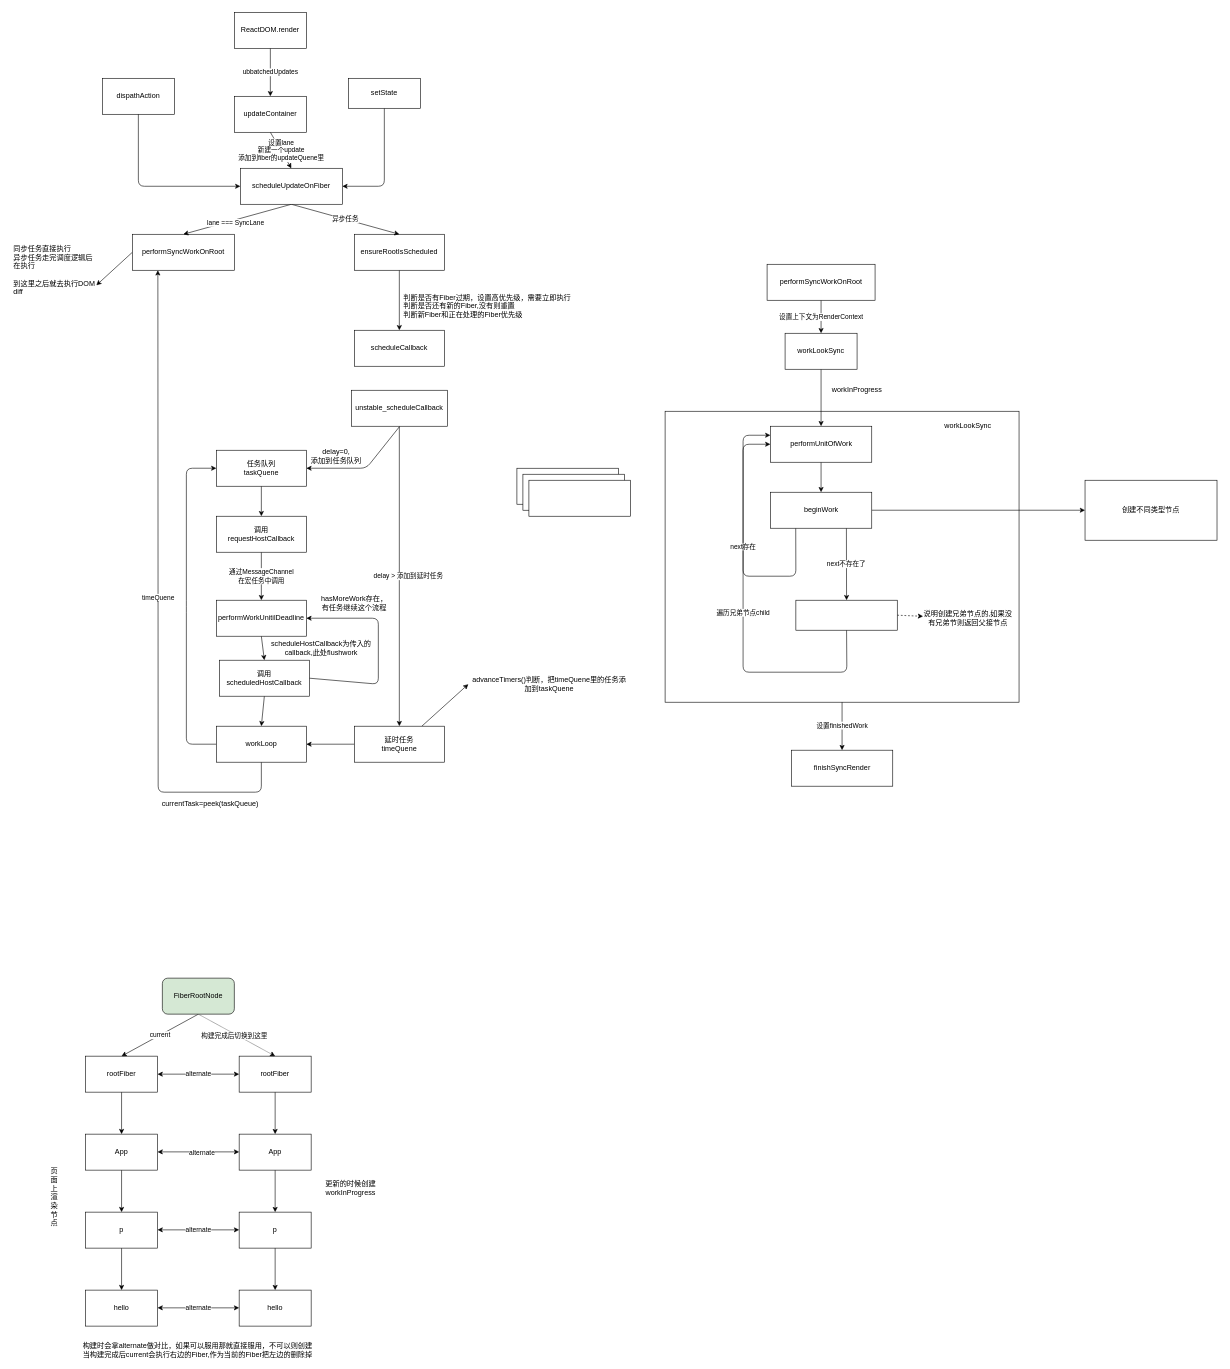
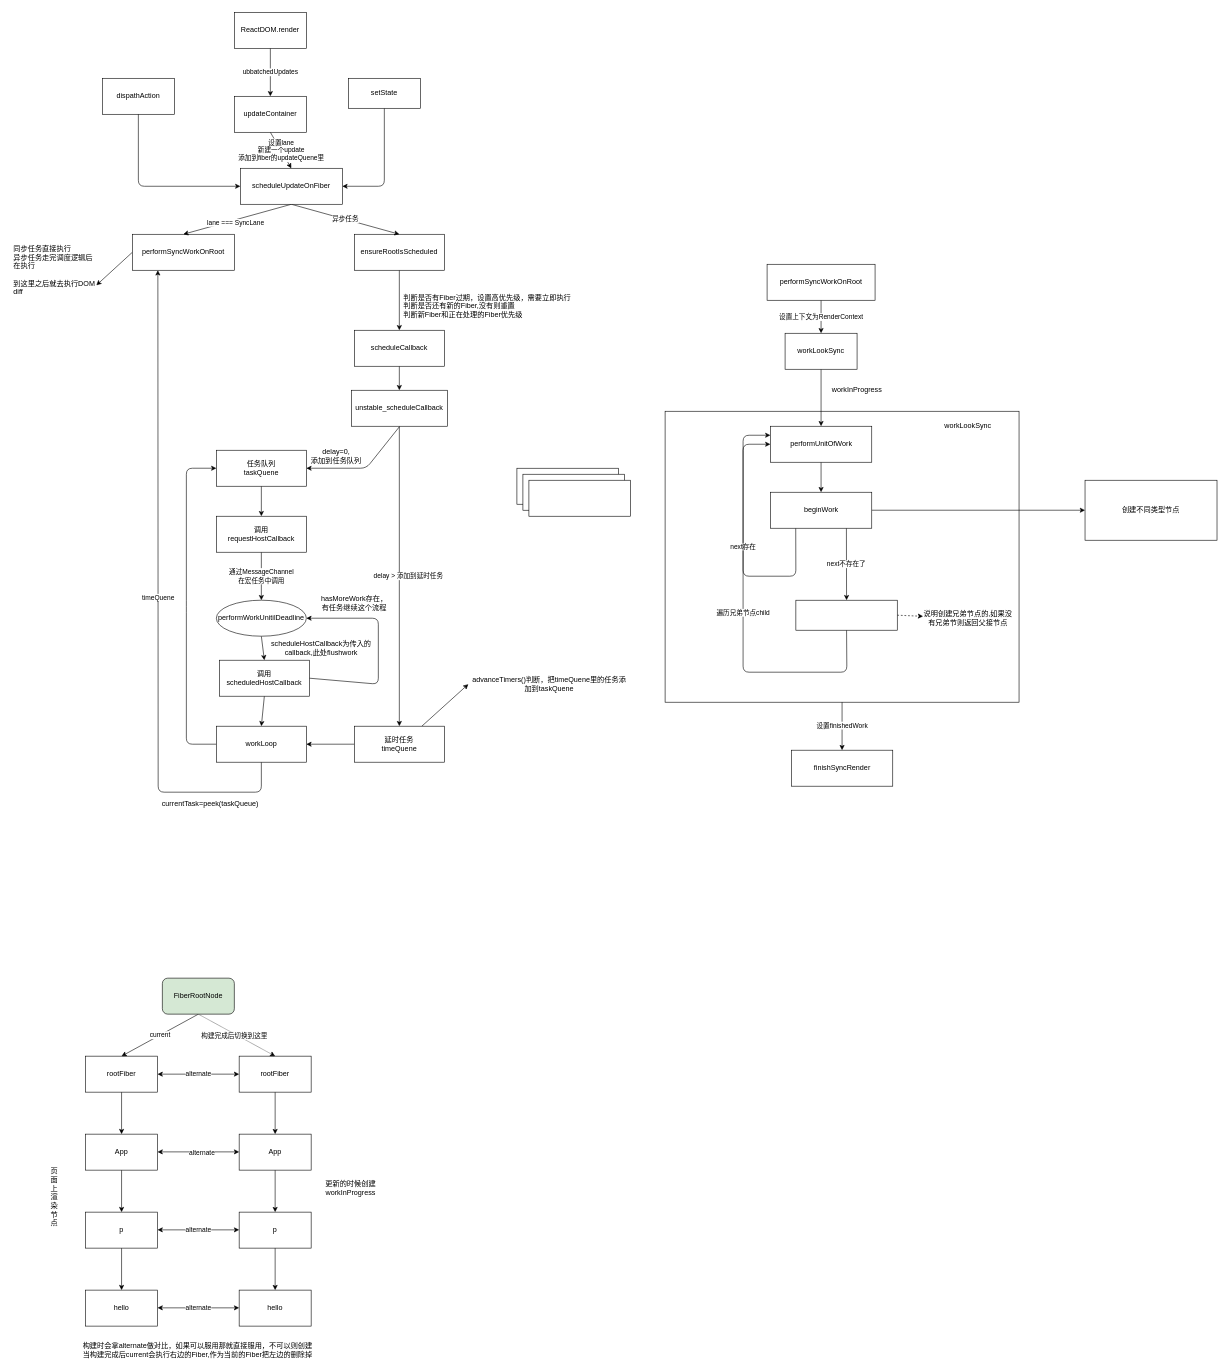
+ <mxCell id="20" style="edgeStyle=none;html=1;exitX=0.5;exitY=1;exitDx=0;exitDy=0;entryX=0.5;entryY=0;entryDx=0;entryDy=0;" parent="1" source="21" target="19" edge="1"><mxGeometry relative="1" as="geometry" /></mxCell>
- <mxCell id="37" value="performWorkUnitilDeadline" style="rounded=0;whiteSpace=wrap;html=1;" parent="1" vertex="1"><mxGeometry x="360" y="1000" width="150" height="60" as="geometry" /></mxCell>
+ <mxCell id="37" value="performWorkUnitilDeadline" style="ellipse;whiteSpace=wrap;html=1;" parent="1" vertex="1"><mxGeometry x="360" y="1000" width="150" height="60" as="geometry" /></mxCell>
